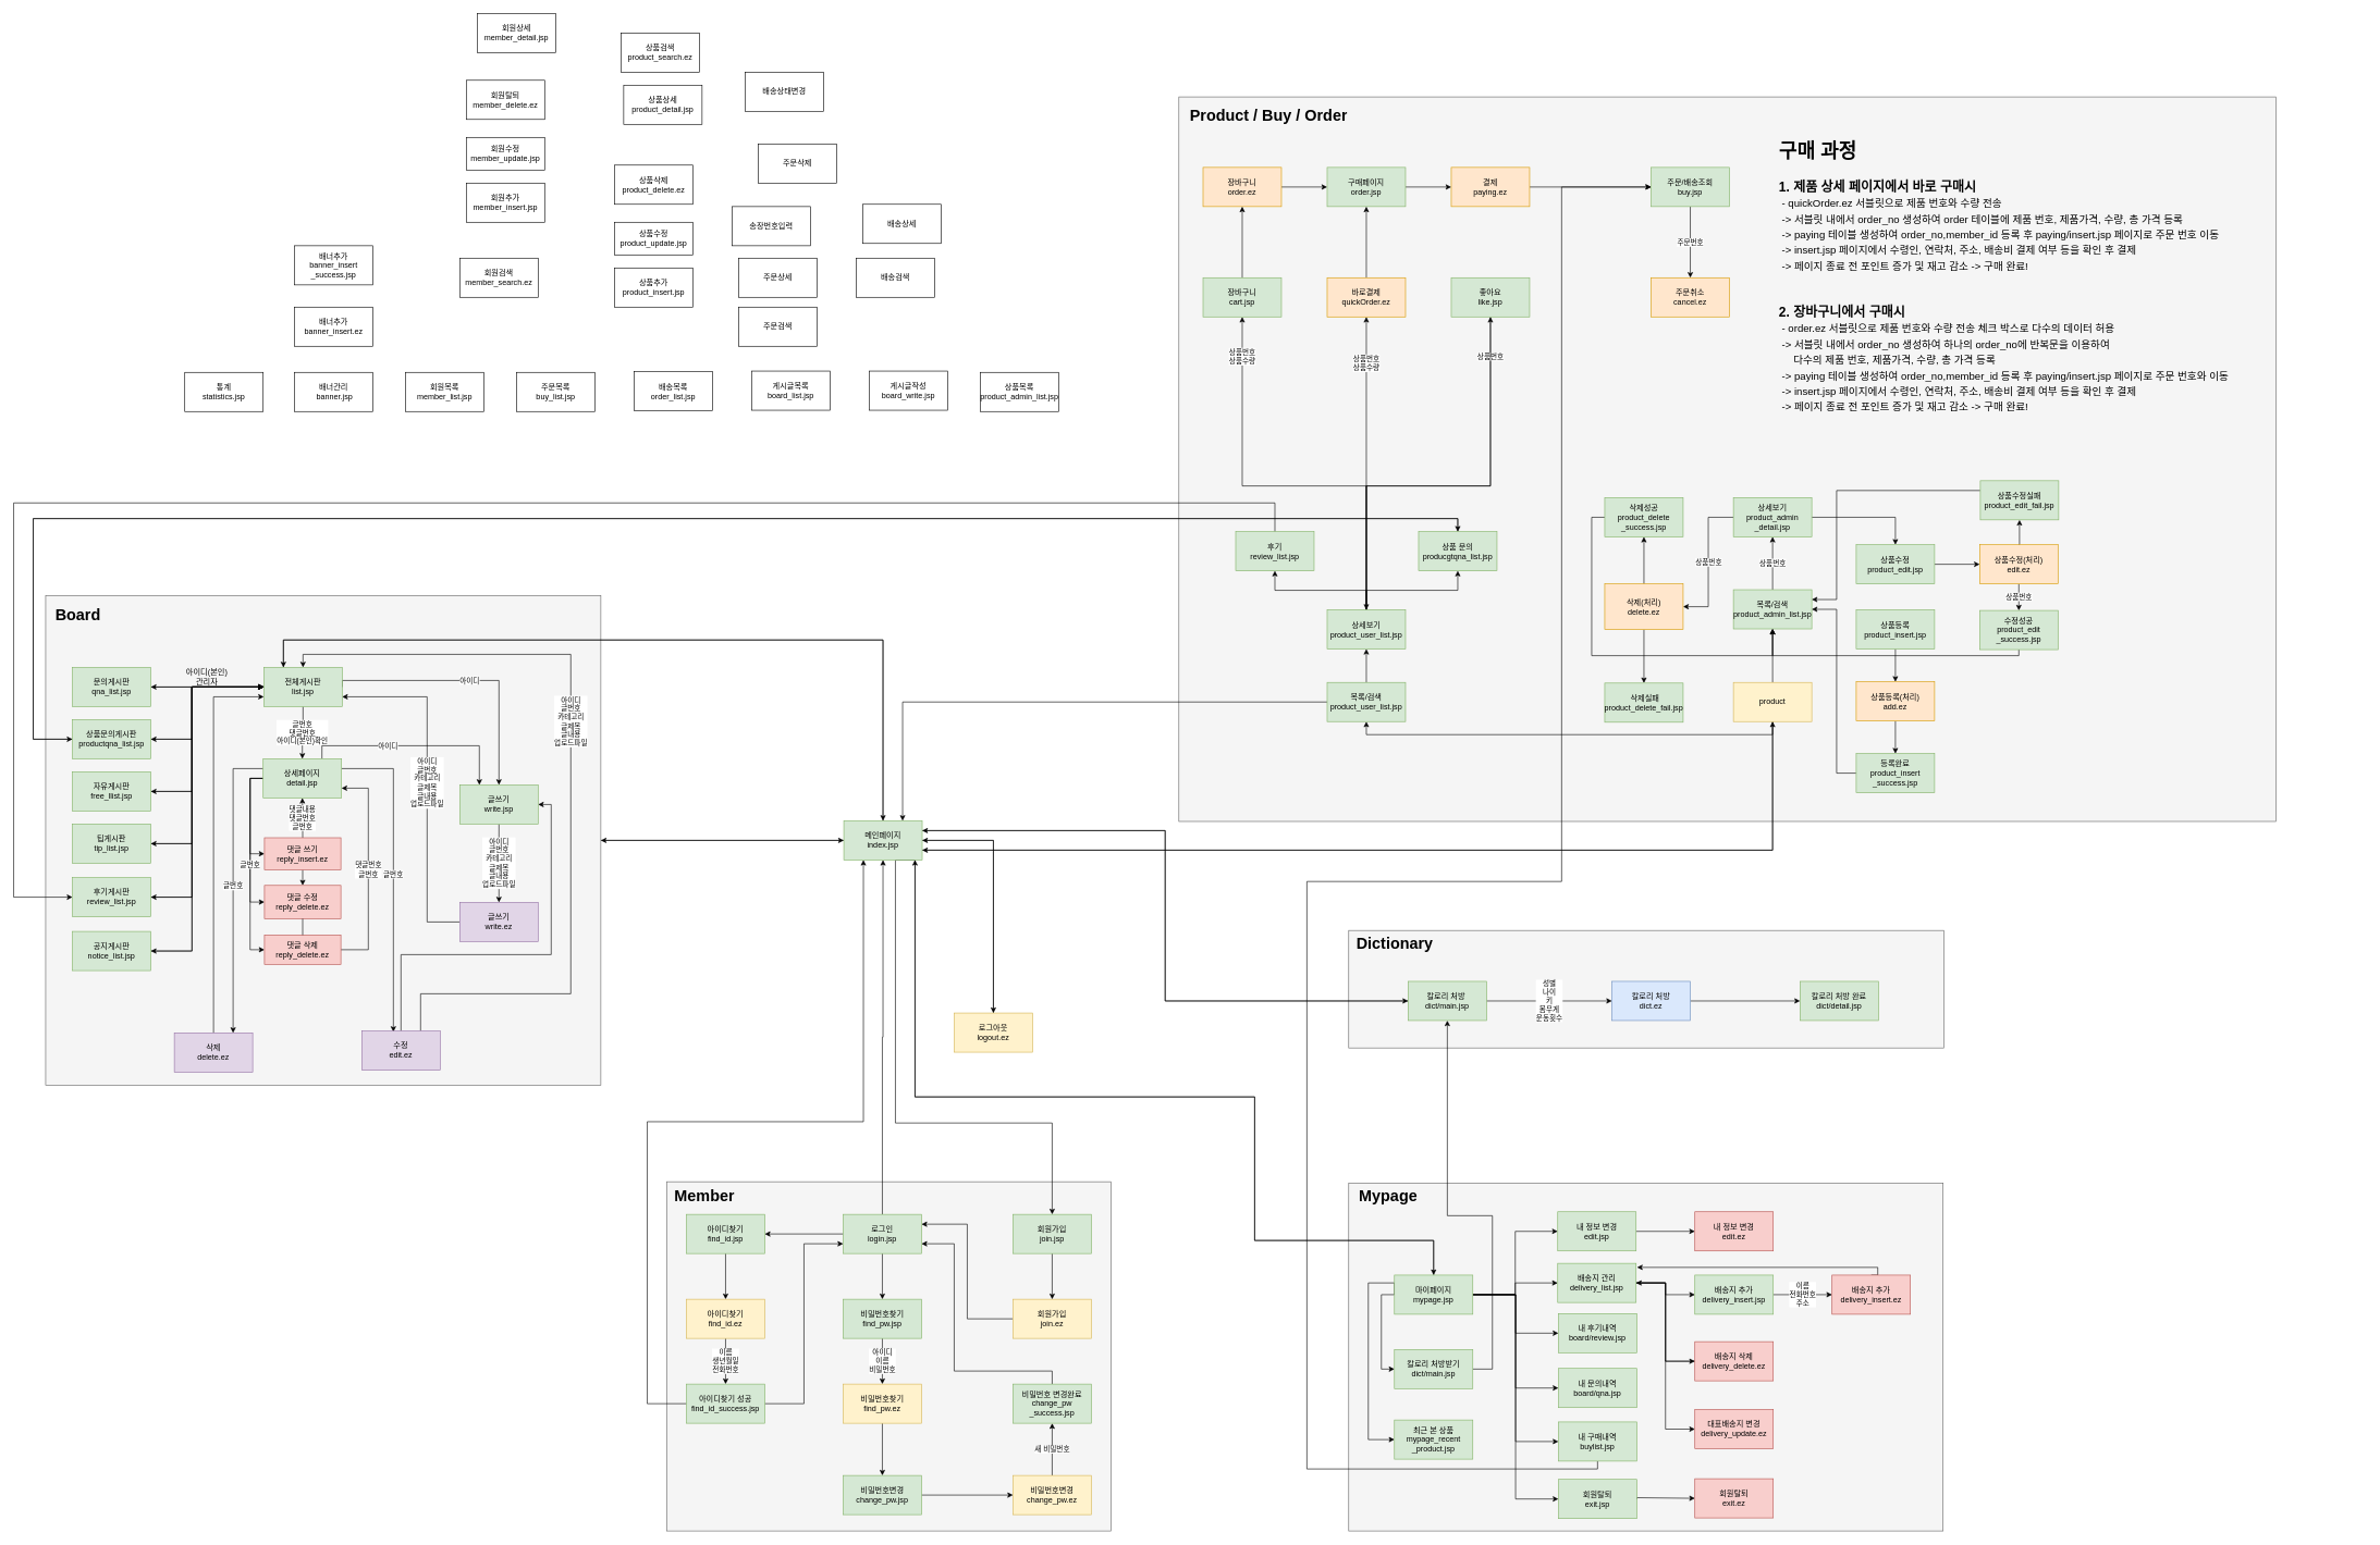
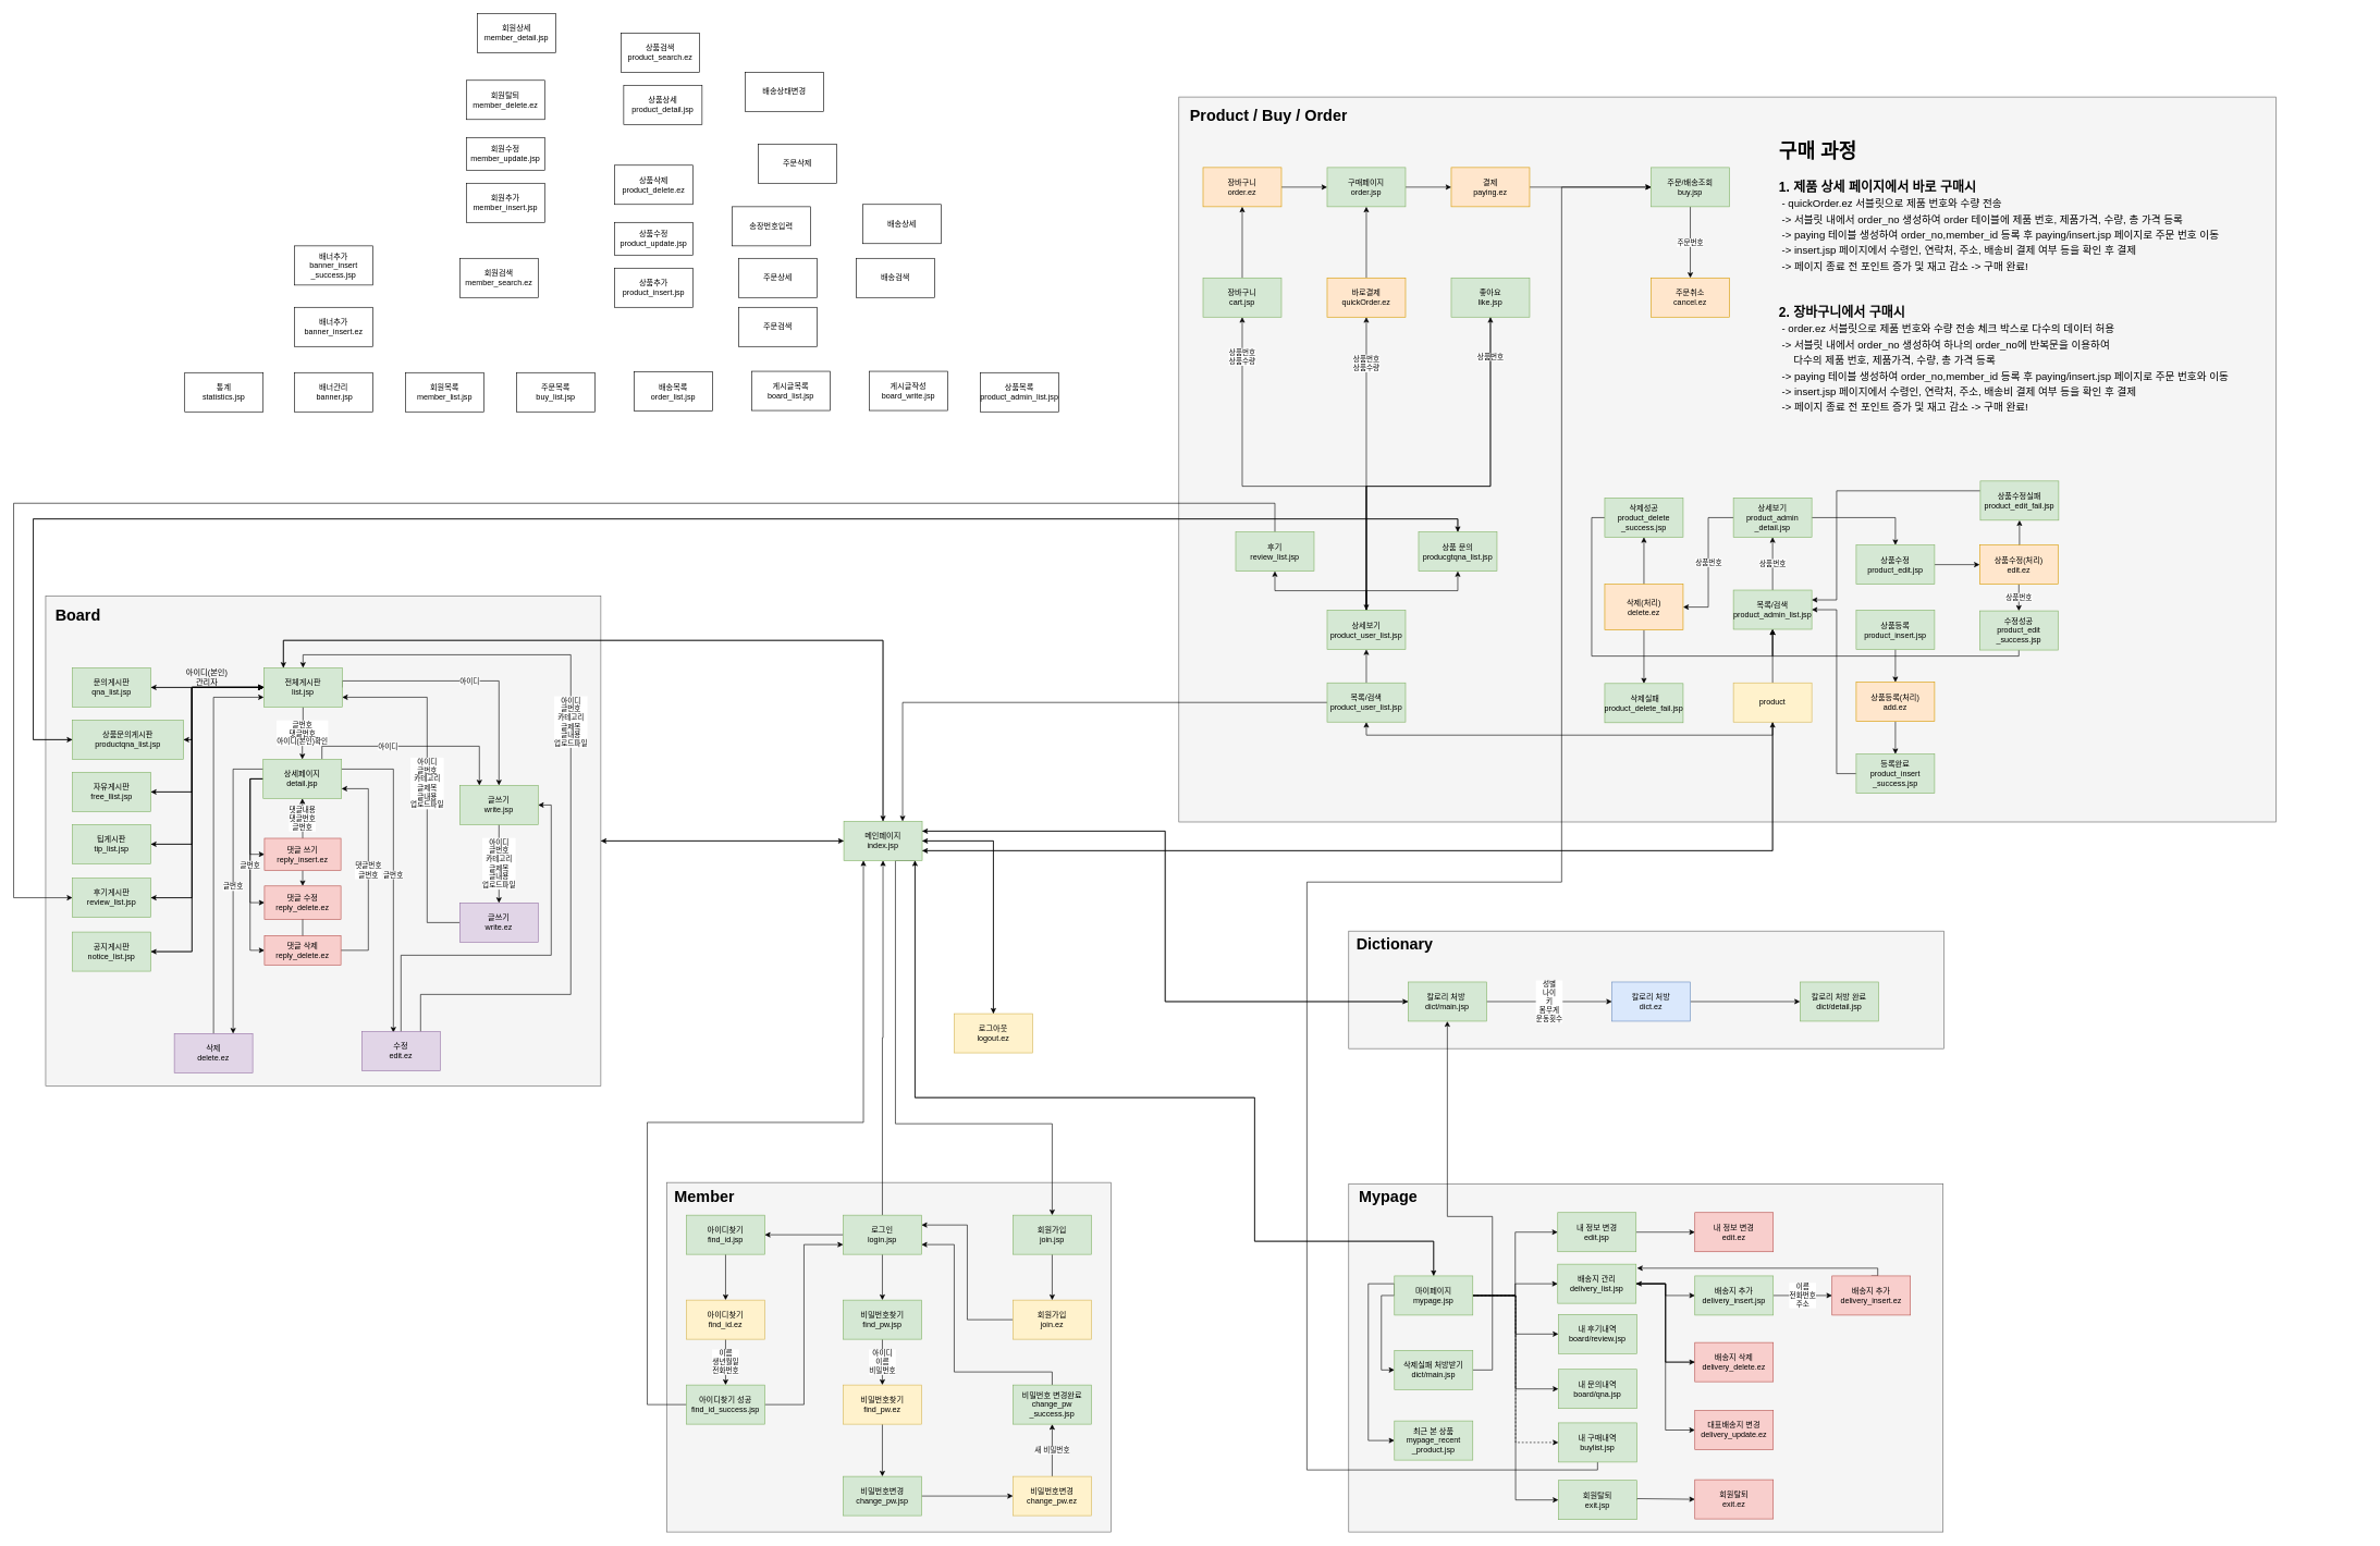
- <mxCell id="56" value="상품문의게시판&lt;br&gt;productqna_list.jsp" style="rounded=0;whiteSpace=wrap;html=1;fillColor=#d5e8d4;strokeColor=#82b366;" vertex="1" parent="1"><mxGeometry x="110" y="1102" width="120" height="60" as="geometry" /></mxCell>
+ <mxCell id="56" value="상품문의게시판&lt;br&gt;productqna_list.jsp" style="rounded=0;whiteSpace=wrap;html=1;fillColor=#d5e8d4;strokeColor=#82b366;" vertex="1" parent="1"><mxGeometry x="110" y="1102" width="170" height="60" as="geometry" /></mxCell>
- <mxCell id="96" value="칼로리 처방받기&lt;br&gt;dict/main.jsp" style="rounded=0;whiteSpace=wrap;html=1;fillColor=#d5e8d4;strokeColor=#82b366;" vertex="1" parent="1"><mxGeometry x="2134" y="2067" width="120" height="60" as="geometry" /></mxCell>
+ <mxCell id="96" value="삭제실패 처방받기&lt;br&gt;dict/main.jsp" style="rounded=0;whiteSpace=wrap;html=1;fillColor=#d5e8d4;strokeColor=#82b366;" vertex="1" parent="1"><mxGeometry x="2134" y="2067" width="120" height="60" as="geometry" /></mxCell>
- <mxCell id="105" style="edgeStyle=orthogonalEdgeStyle;rounded=0;orthogonalLoop=1;jettySize=auto;html=1;exitX=1;exitY=0.5;exitDx=0;exitDy=0;entryX=0;entryY=0.5;entryDx=0;entryDy=0;" edge="1" parent="1" source="110" target="100"><mxGeometry relative="1" as="geometry" /></mxCell>
+ <mxCell id="105" style="edgeStyle=orthogonalEdgeStyle;rounded=0;orthogonalLoop=1;jettySize=auto;html=1;exitX=1;exitY=0.5;exitDx=0;exitDy=0;entryX=0;entryY=0.5;entryDx=0;entryDy=0;dashed=1;" edge="1" parent="1" source="110" target="100"><mxGeometry relative="1" as="geometry" /></mxCell>
